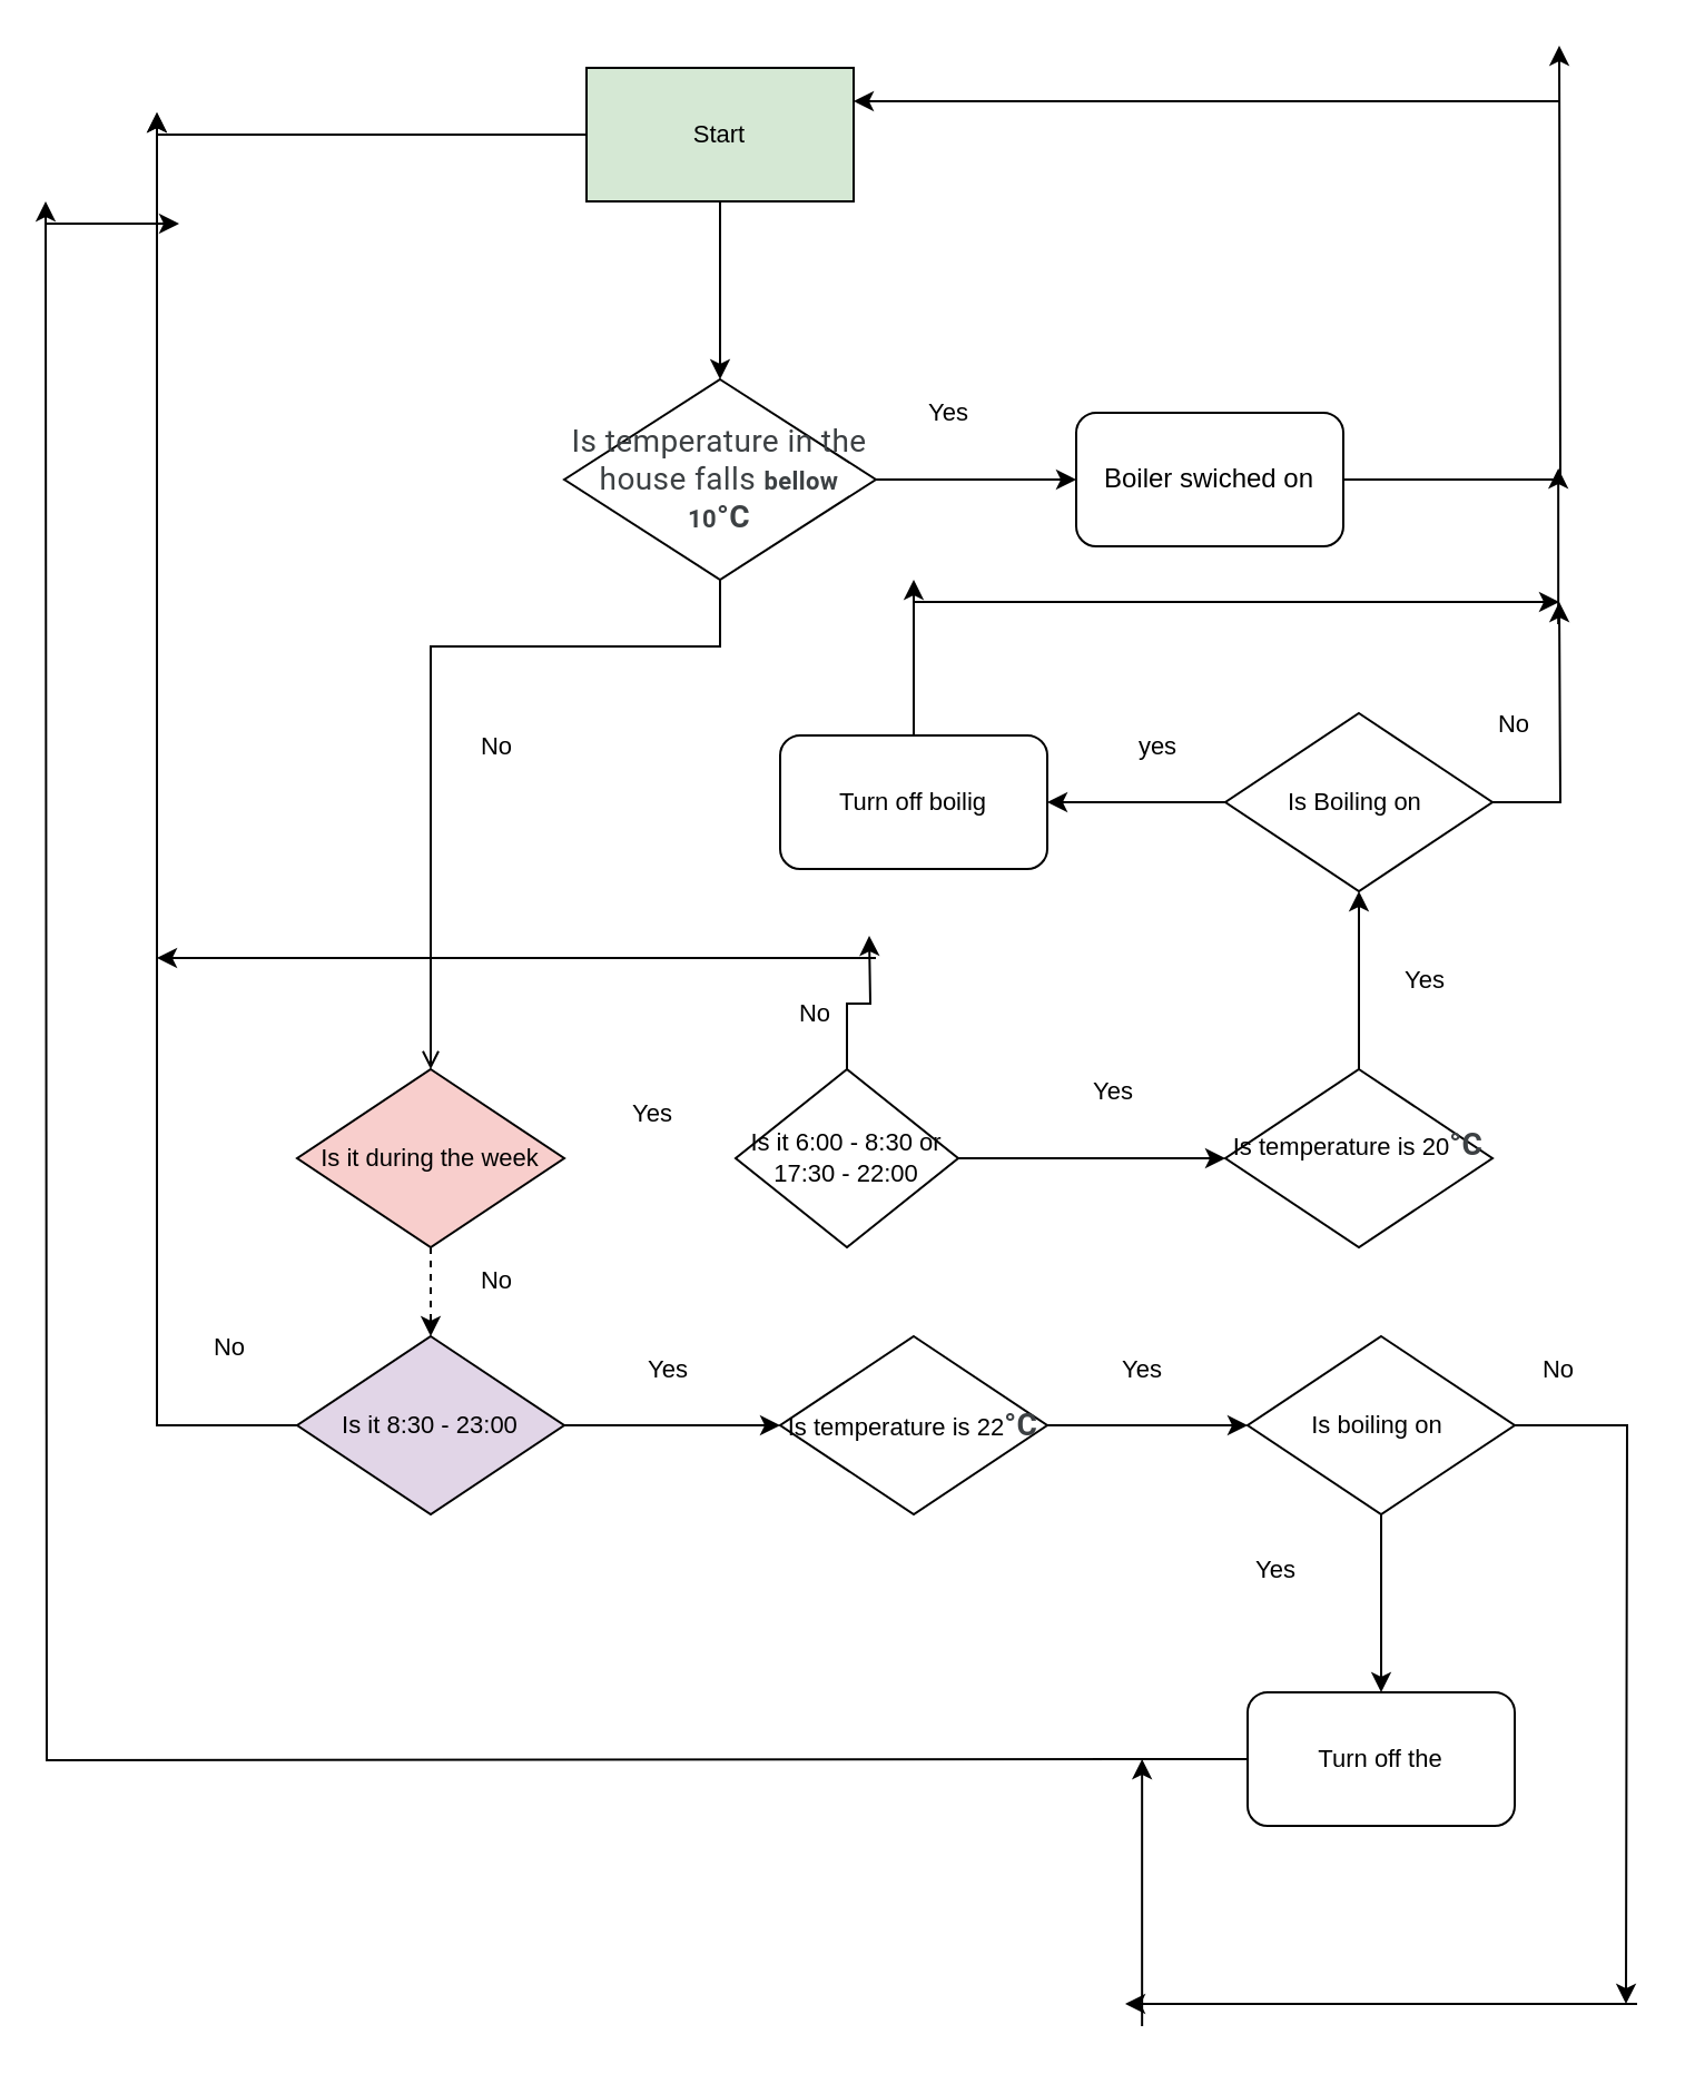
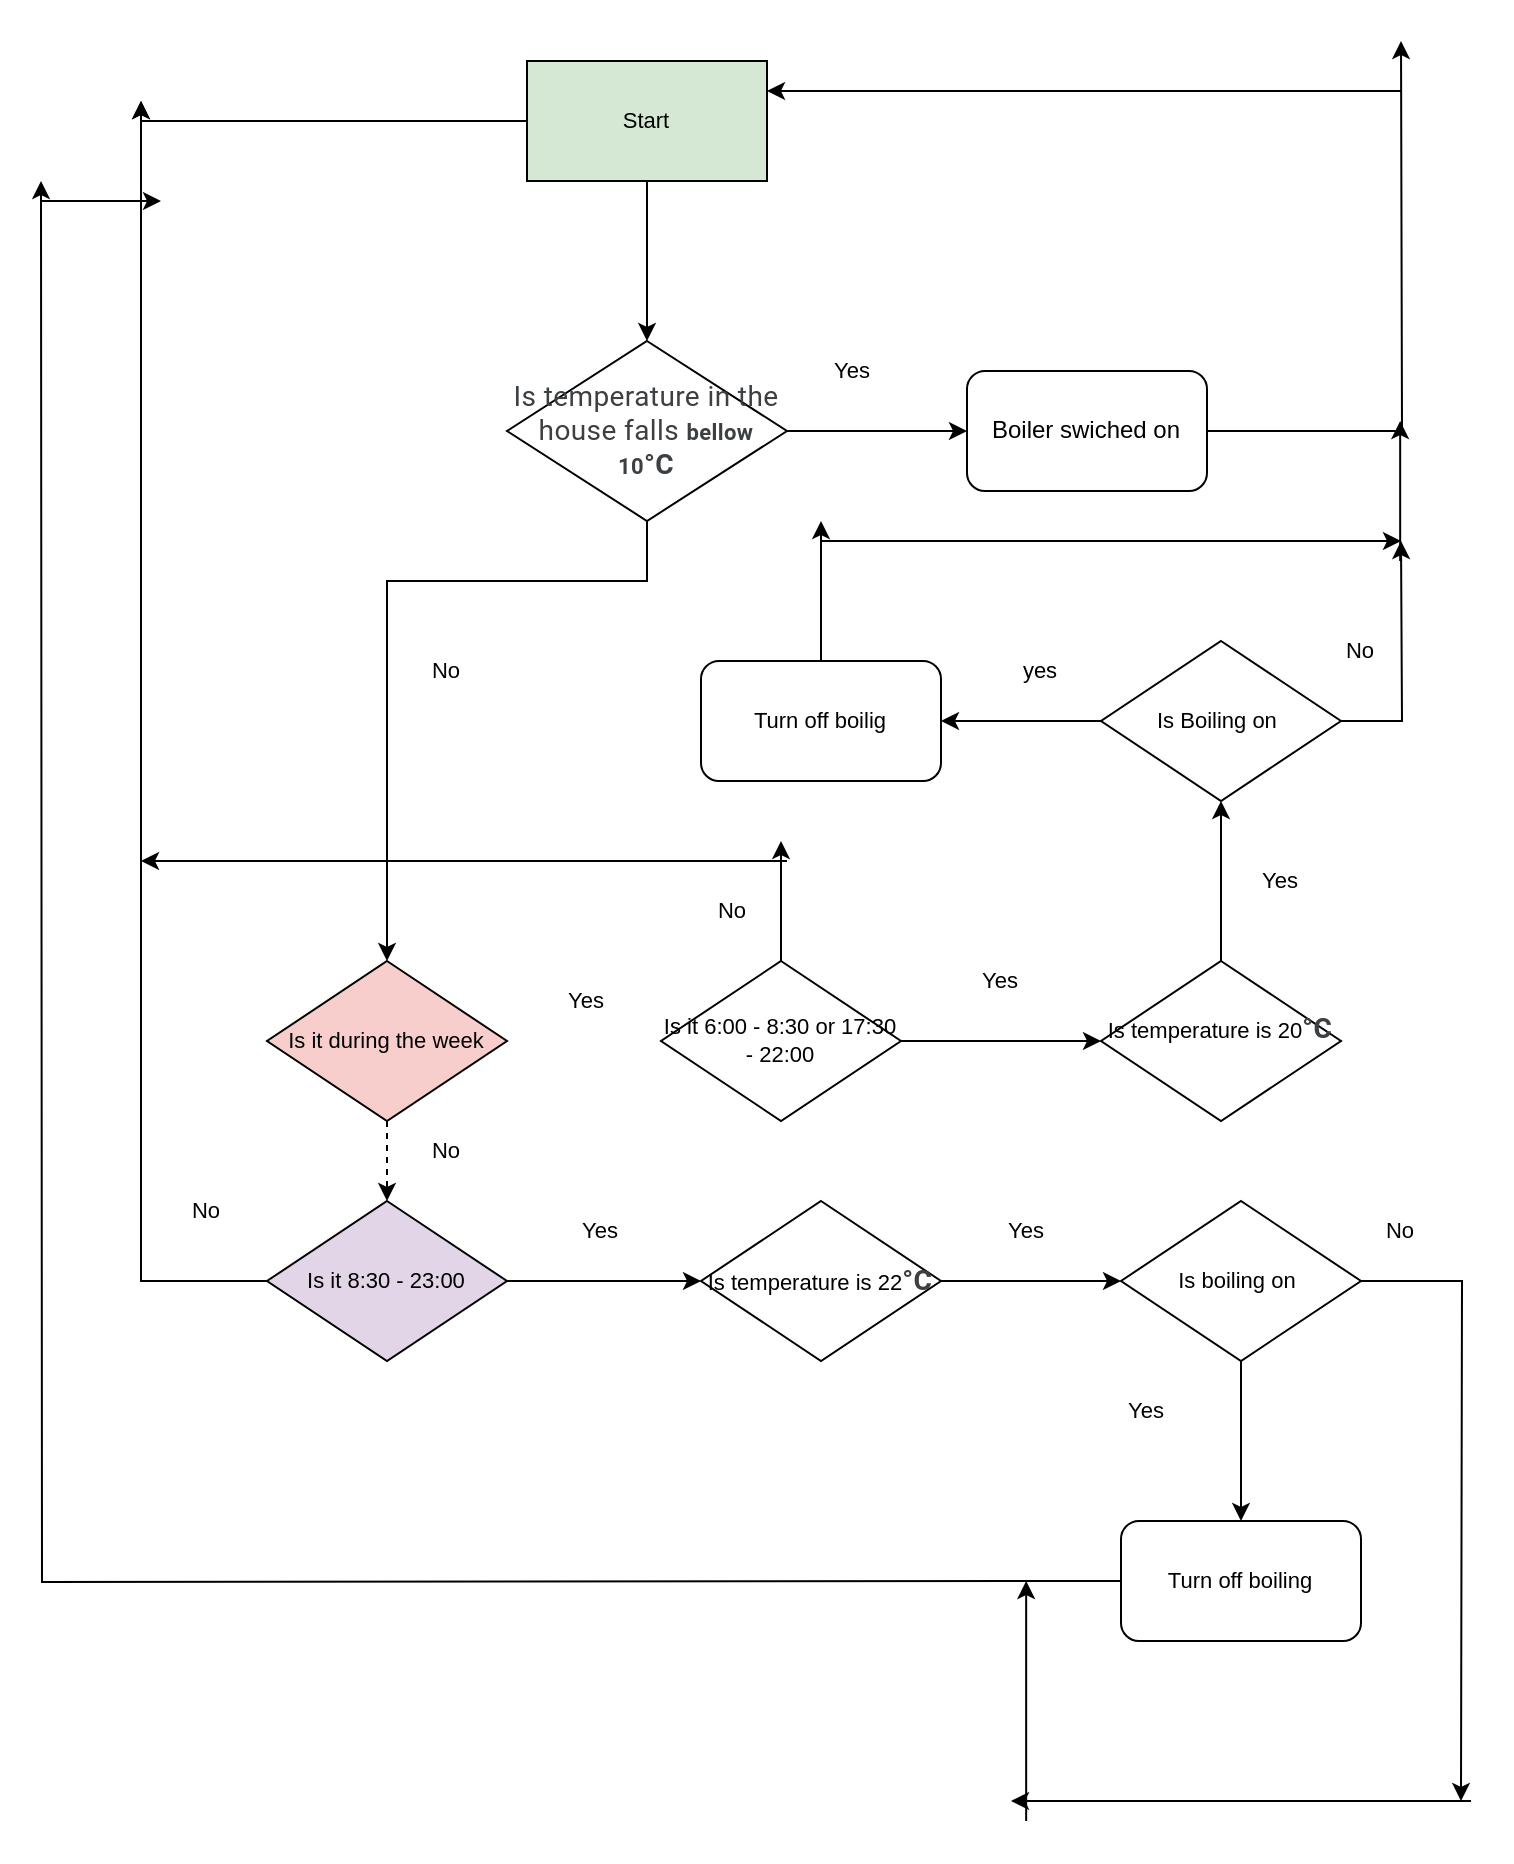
- <mxCell id="4" value="" style="edgeStyle=orthogonalEdgeStyle;rounded=0;orthogonalLoop=1;jettySize=auto;html=1;fontSize=11;endArrow=open;" edge="1" parent="1" source="5" target="11"><mxGeometry relative="1" as="geometry"><mxPoint x="190" y="390" as="targetPoint" /><Array as="points"><mxPoint x="323" y="290" /><mxPoint x="193" y="290" /></Array></mxGeometry></mxCell>
+ <mxCell id="4" value="" style="edgeStyle=orthogonalEdgeStyle;rounded=0;orthogonalLoop=1;jettySize=auto;html=1;fontSize=11;" edge="1" parent="1" source="5" target="11"><mxGeometry relative="1" as="geometry"><mxPoint x="190" y="390" as="targetPoint" /><Array as="points"><mxPoint x="323" y="290" /><mxPoint x="193" y="290" /></Array></mxGeometry></mxCell>
- <mxCell id="14" value="Is it 6:00 - 8:30 or 17:30 - 22:00" style="rhombus;whiteSpace=wrap;html=1;fontSize=11;" vertex="1" parent="1"><mxGeometry x="330" y="480" width="100" height="80" as="geometry" /></mxCell>
+ <mxCell id="14" value="Is it 6:00 - 8:30 or 17:30 - 22:00" style="rhombus;whiteSpace=wrap;html=1;fontSize=11;" vertex="1" parent="1"><mxGeometry x="330" y="480" width="120" height="80" as="geometry" /></mxCell>
- <mxCell id="44" value="Turn off the" style="rounded=1;whiteSpace=wrap;html=1;fontSize=11;" vertex="1" parent="1"><mxGeometry x="560" y="760" width="120" height="60" as="geometry" /></mxCell>
+ <mxCell id="44" value="Turn off boiling" style="rounded=1;whiteSpace=wrap;html=1;fontSize=11;" vertex="1" parent="1"><mxGeometry x="560" y="760" width="120" height="60" as="geometry" /></mxCell>
